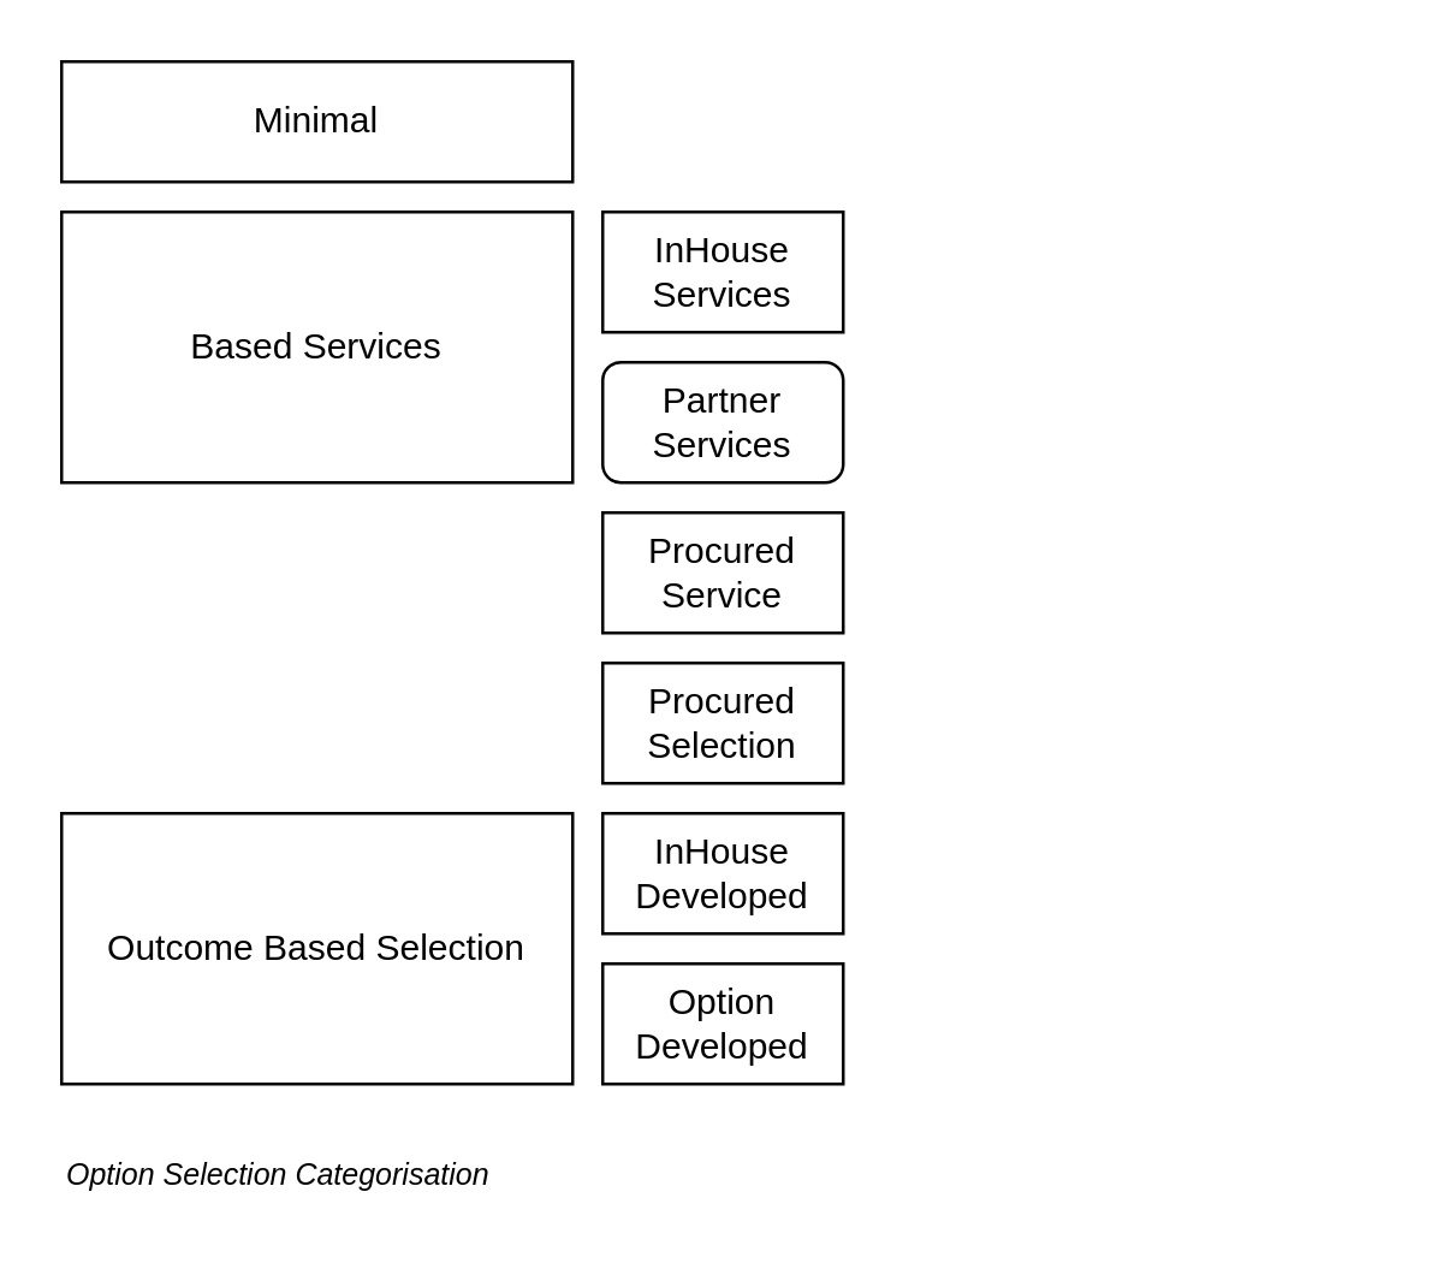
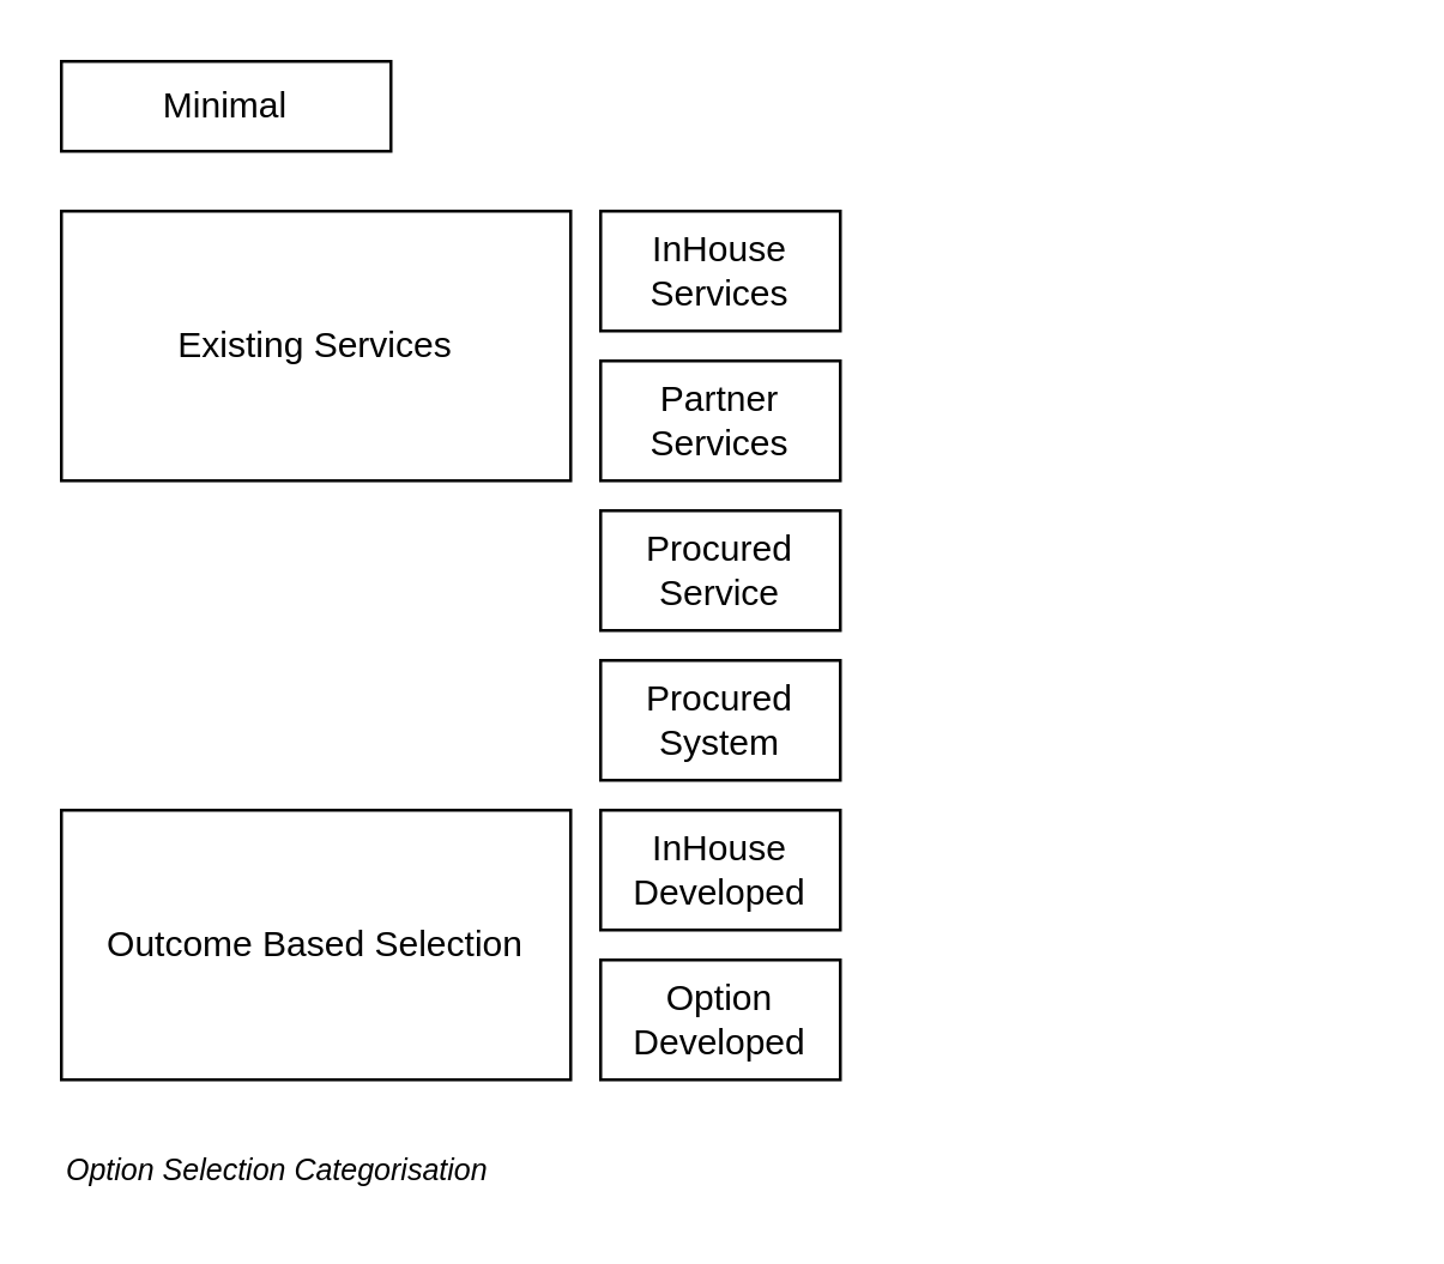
- <mxCell id="5" value="Minimal" style="rounded=0;whiteSpace=wrap;html=1;" vertex="1" parent="1"><mxGeometry x="20" y="20" width="170" height="40" as="geometry" /></mxCell>
+ <mxCell id="5" value="Minimal" style="rounded=0;whiteSpace=wrap;html=1;" vertex="1" parent="1"><mxGeometry x="20" y="20" width="110" height="30" as="geometry" /></mxCell>
- <mxCell id="2" value="Based Services" style="rounded=0;whiteSpace=wrap;html=1;" vertex="1" parent="1"><mxGeometry x="20" y="70" width="170" height="90" as="geometry" /></mxCell>
+ <mxCell id="2" value="Existing Services" style="rounded=0;whiteSpace=wrap;html=1;" vertex="1" parent="1"><mxGeometry x="20" y="70" width="170" height="90" as="geometry" /></mxCell>
- <mxCell id="4" value="Partner Services" style="whiteSpace=wrap;html=1;rounded=1;" vertex="1" parent="1"><mxGeometry x="200" y="120" width="80" height="40" as="geometry" /></mxCell>
+ <mxCell id="4" value="Partner Services" style="rounded=0;whiteSpace=wrap;html=1;" vertex="1" parent="1"><mxGeometry x="200" y="120" width="80" height="40" as="geometry" /></mxCell>
- <mxCell id="9" value="Procured Selection" style="rounded=0;whiteSpace=wrap;html=1;" vertex="1" parent="1"><mxGeometry x="200" y="220" width="80" height="40" as="geometry" /></mxCell>
+ <mxCell id="9" value="Procured System" style="rounded=0;whiteSpace=wrap;html=1;" vertex="1" parent="1"><mxGeometry x="200" y="220" width="80" height="40" as="geometry" /></mxCell>
